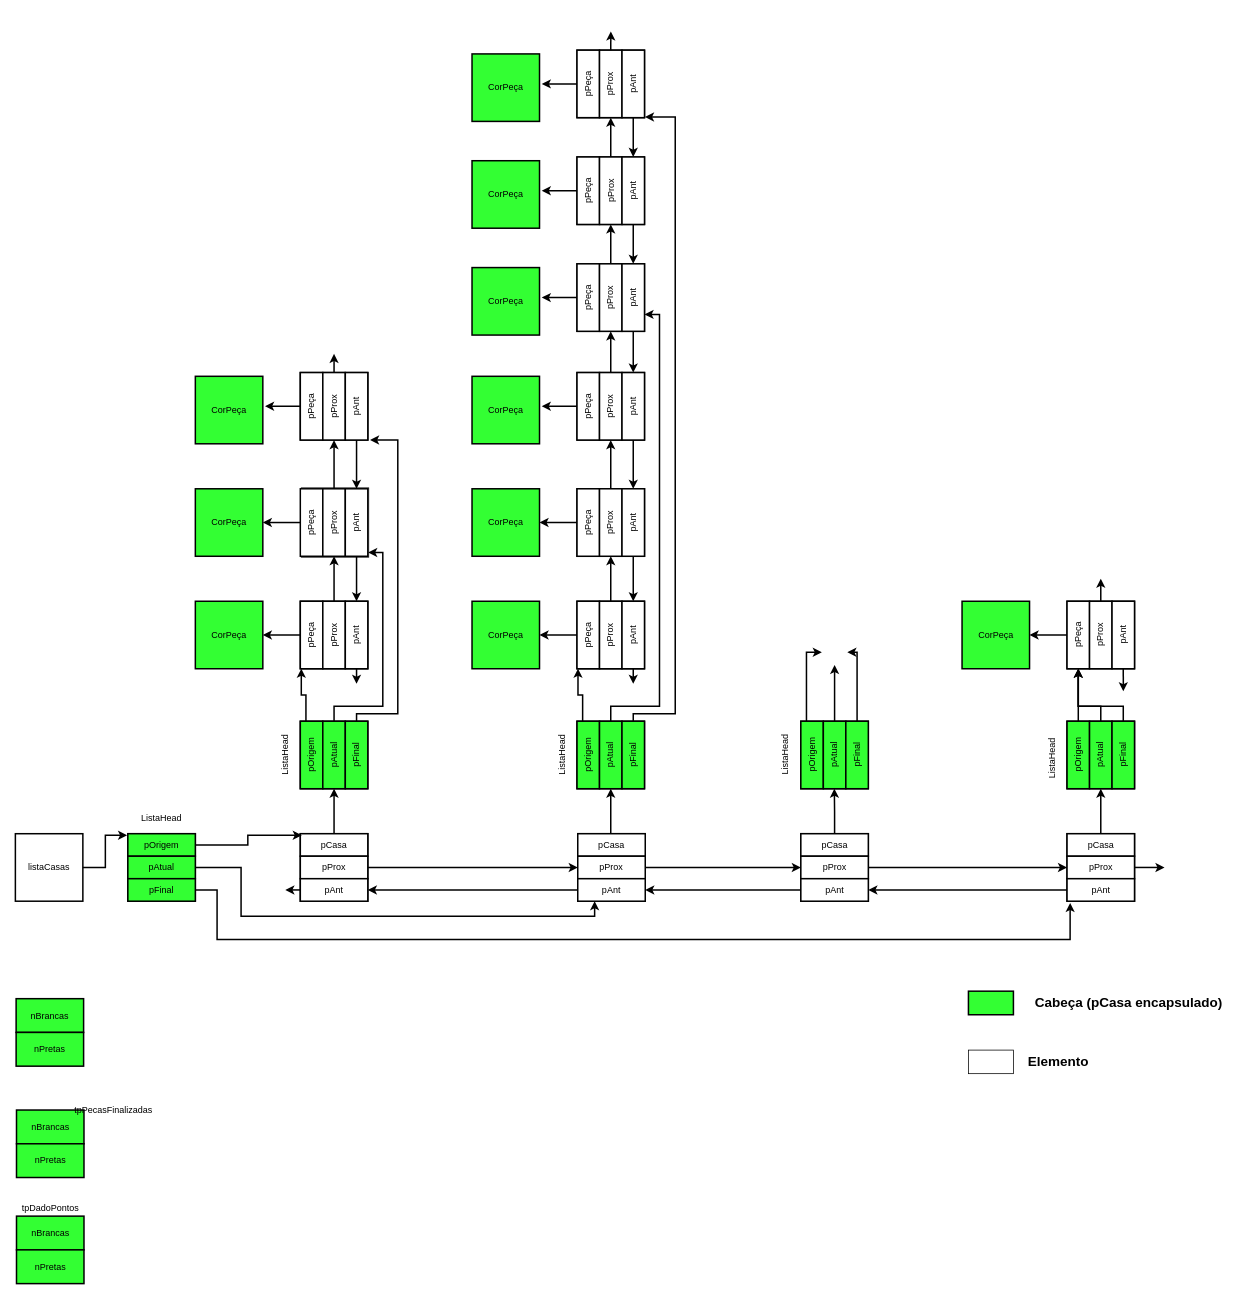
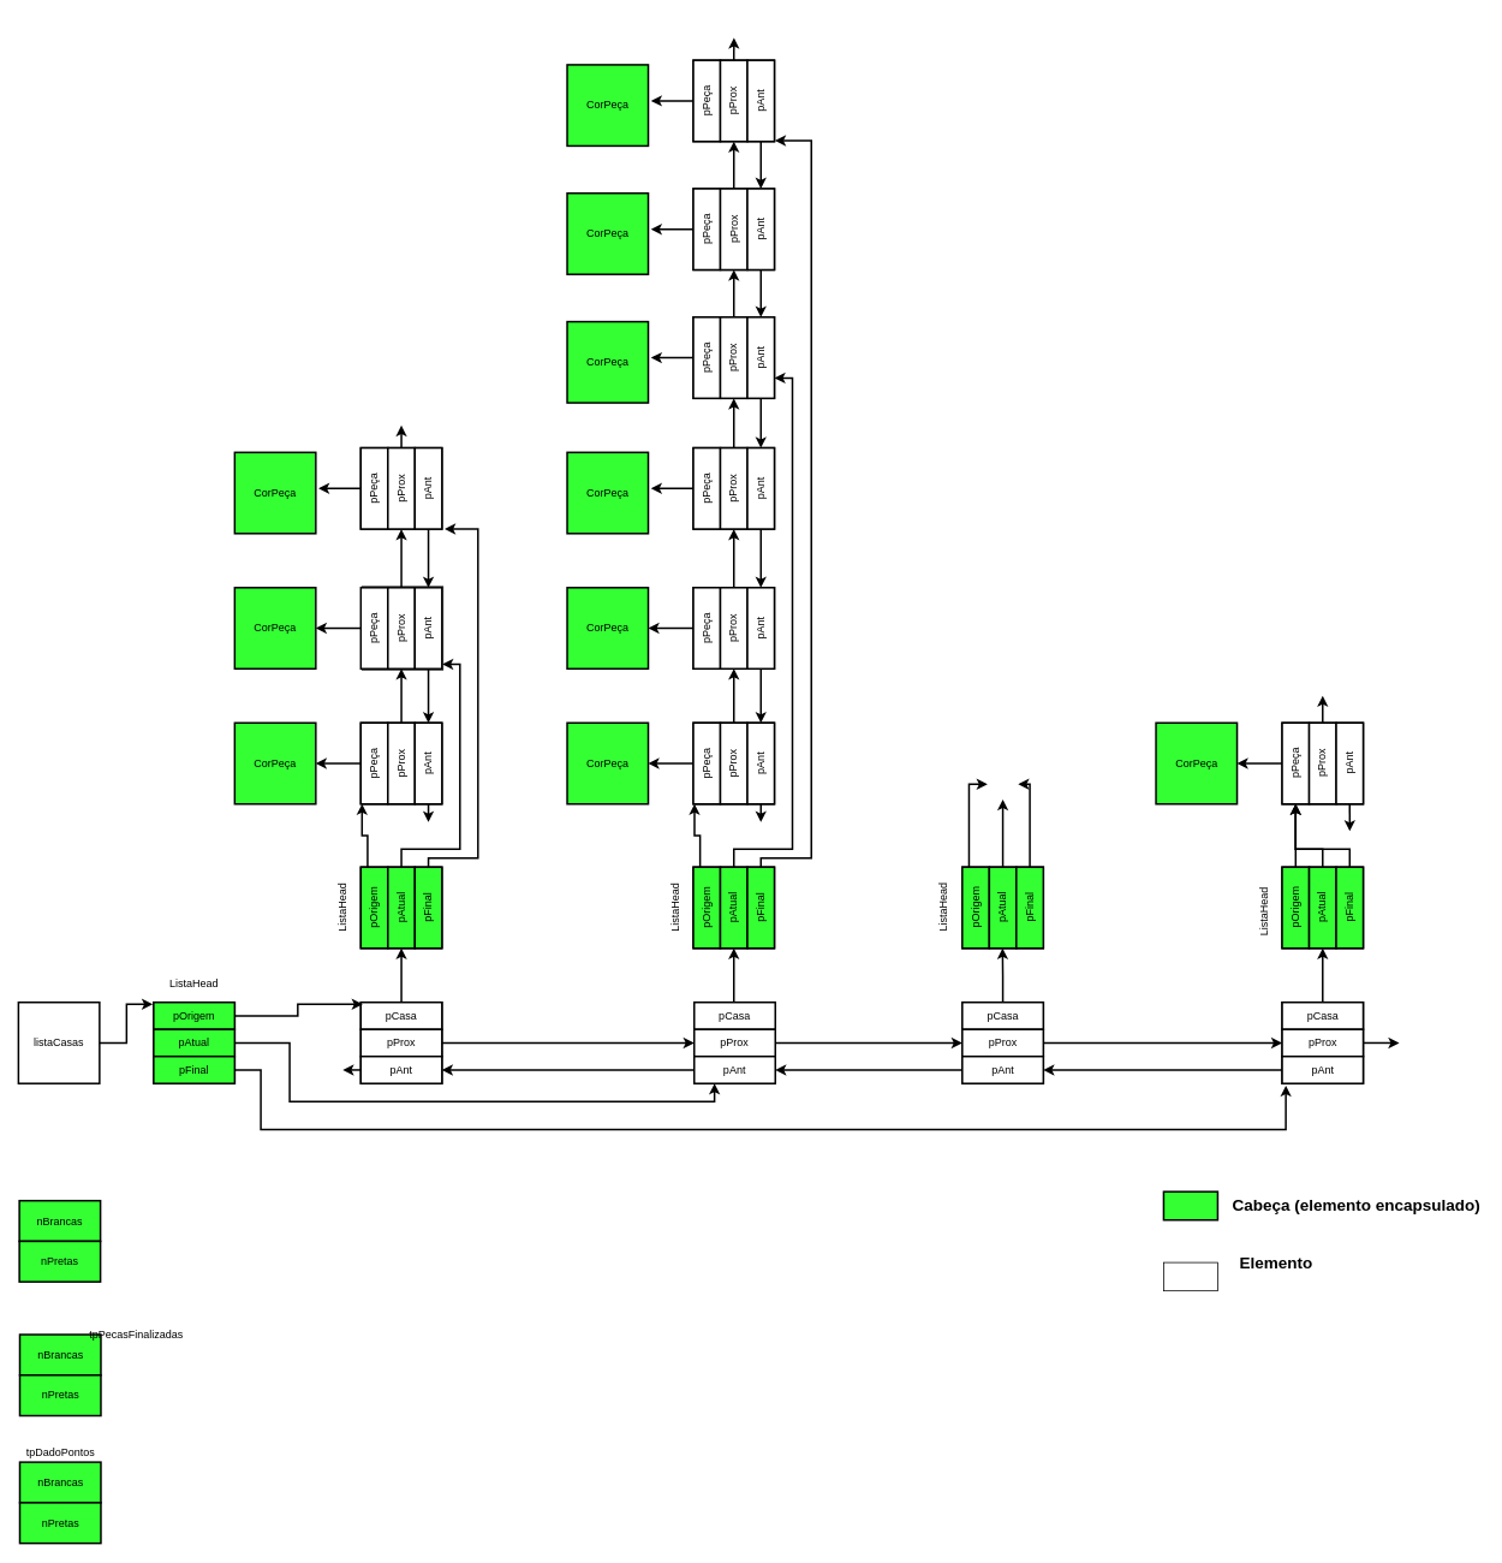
- <mxCell id="162" value="Cabeça (pCasa encapsulado)" style="text;html=1;strokeColor=none;fillColor=none;align=center;verticalAlign=middle;whiteSpace=wrap;rounded=0;shadow=0;fontSize=18;fontStyle=1" parent="161" vertex="1"><mxGeometry x="73.5" y="-10" width="280" height="50" as="geometry" /></mxCell>
+ <mxCell id="162" value="Cabeça (elemento encapsulado)" style="text;html=1;strokeColor=none;fillColor=none;align=center;verticalAlign=middle;whiteSpace=wrap;rounded=0;shadow=0;fontSize=18;fontStyle=1" parent="161" vertex="1"><mxGeometry x="73.5" y="-10" width="280" height="50" as="geometry" /></mxCell>
- <mxCell id="164" value="Elemento" style="text;html=1;strokeColor=none;fillColor=none;align=center;verticalAlign=middle;whiteSpace=wrap;rounded=0;shadow=0;fontSize=18;fontStyle=1;" parent="161" vertex="1"><mxGeometry x="80" y="78.571" width="80" height="31.429" as="geometry" /></mxCell>
+ <mxCell id="164" value="Elemento" style="text;html=1;strokeColor=none;fillColor=none;align=center;verticalAlign=middle;whiteSpace=wrap;rounded=0;shadow=0;fontSize=18;fontStyle=1;" parent="161" vertex="1"><mxGeometry x="85" y="63.571" width="80" height="31.429" as="geometry" /></mxCell>
